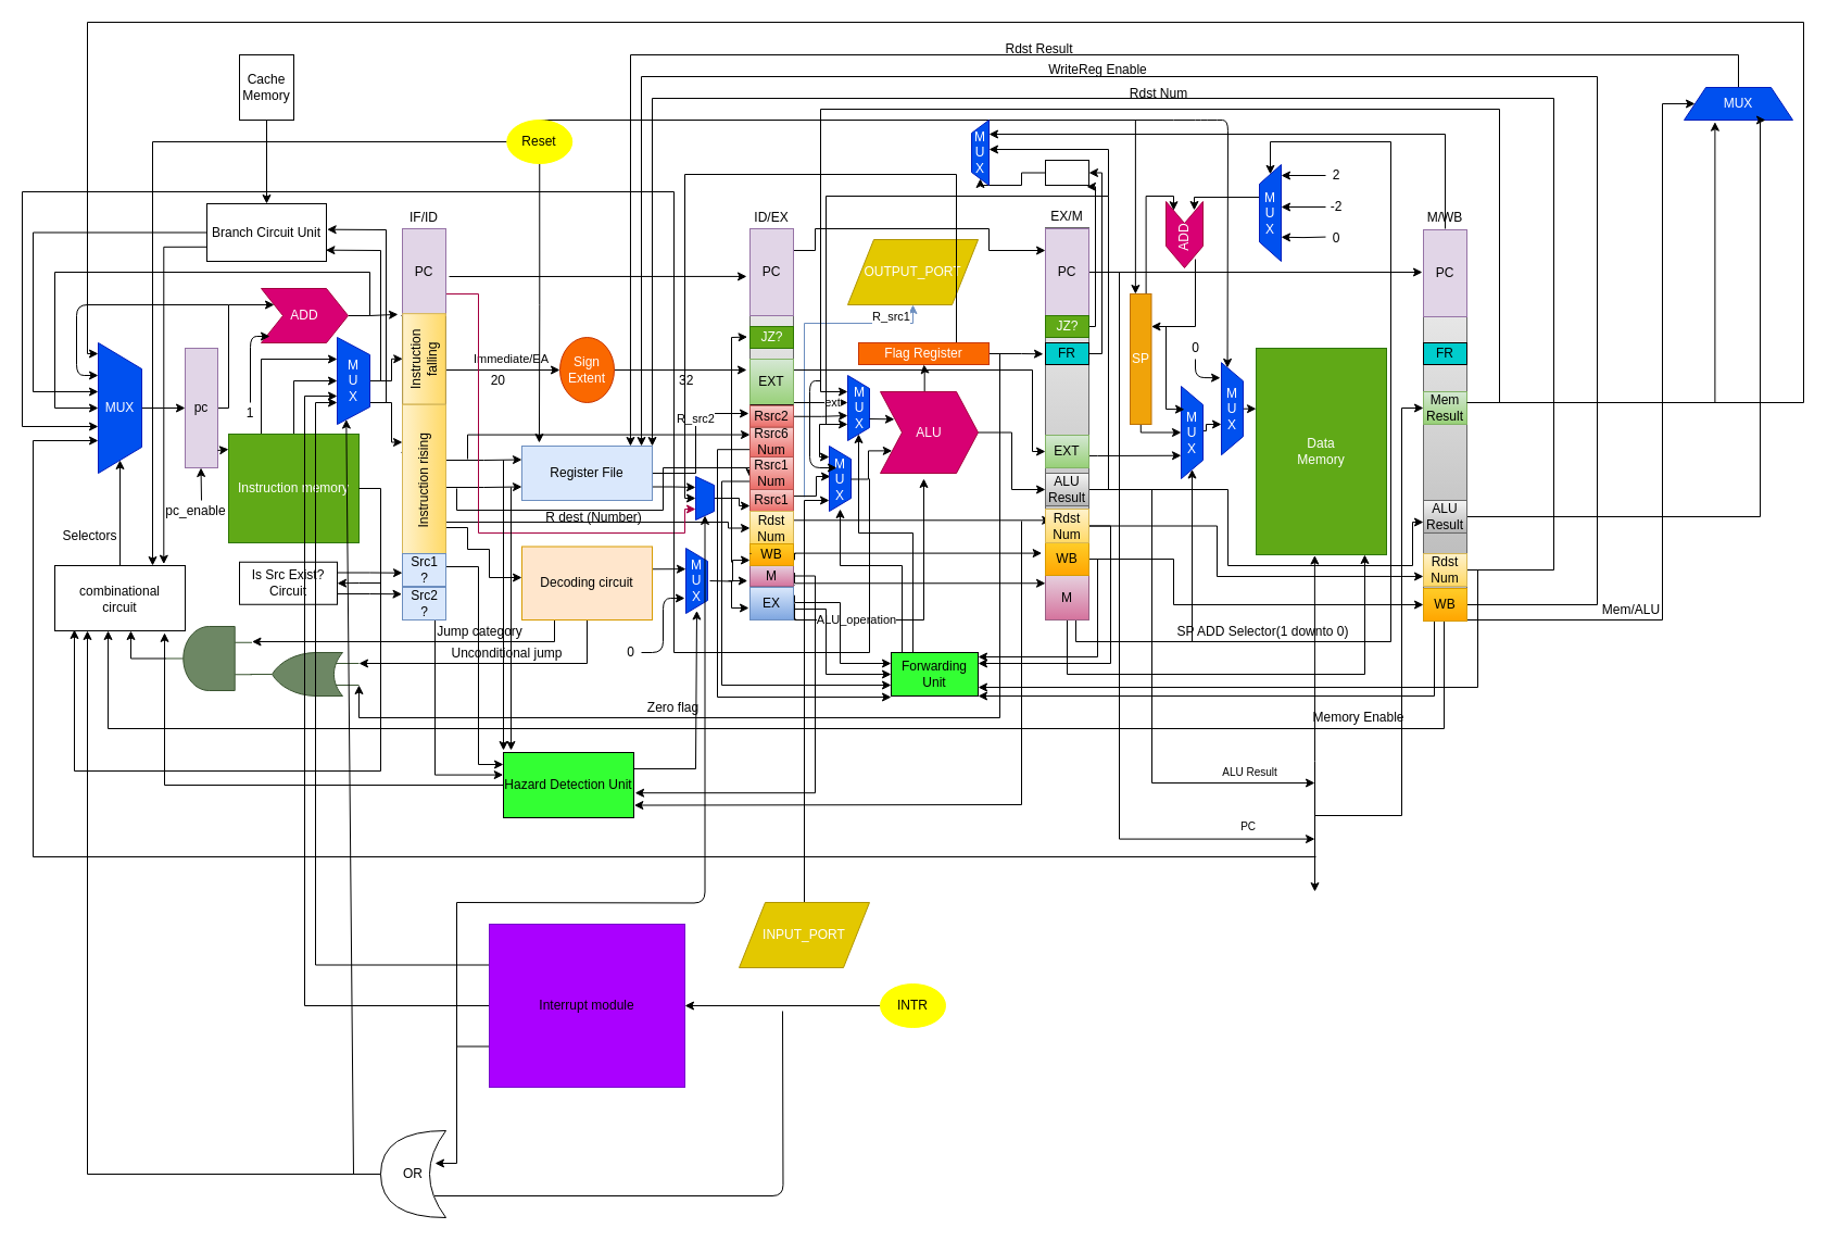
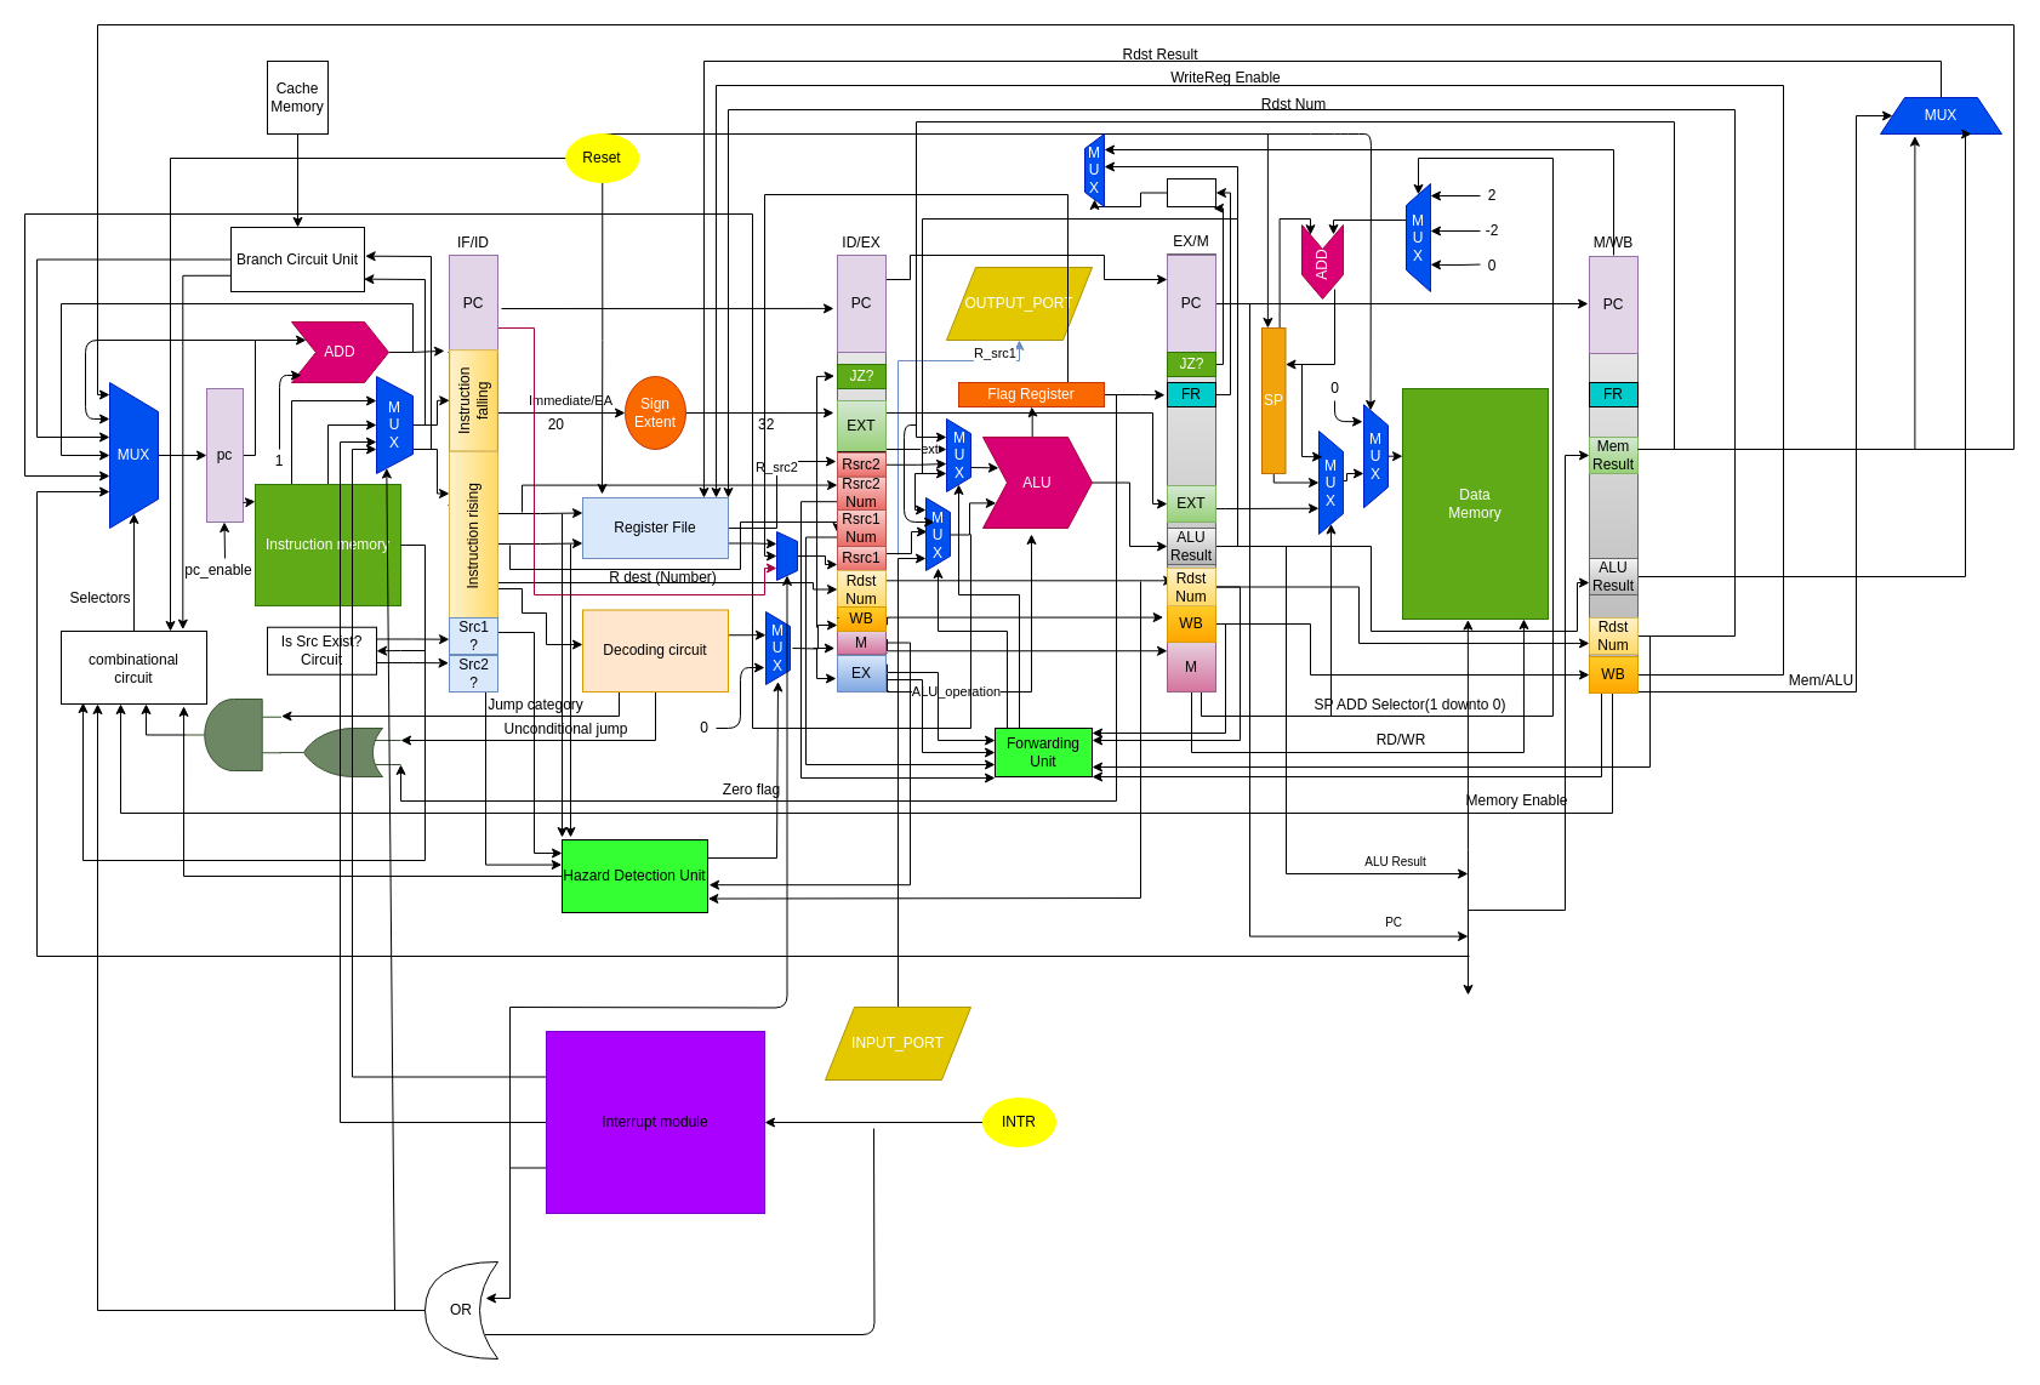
- <mxCell id="194" value="Rsrc6 Num" style="text;html=1;strokeColor=#b85450;fillColor=#f8cecc;align=center;verticalAlign=middle;whiteSpace=wrap;rounded=0;gradientColor=#ea6b66;" parent="1" vertex="1"><mxGeometry x="690" y="392.75" width="40" height="27.25" as="geometry" /></mxCell>
+ <mxCell id="194" value="Rsrc2 Num" style="text;html=1;strokeColor=#b85450;fillColor=#f8cecc;align=center;verticalAlign=middle;whiteSpace=wrap;rounded=0;gradientColor=#ea6b66;" parent="1" vertex="1"><mxGeometry x="690" y="392.75" width="40" height="27.25" as="geometry" /></mxCell>
+ <mxCell id="164" value="RD/WR" style="text;html=1;strokeColor=none;fillColor=none;align=center;verticalAlign=middle;whiteSpace=wrap;rounded=0;" parent="1" vertex="1"><mxGeometry x="1135" y="600" width="40" height="20" as="geometry" /></mxCell>
